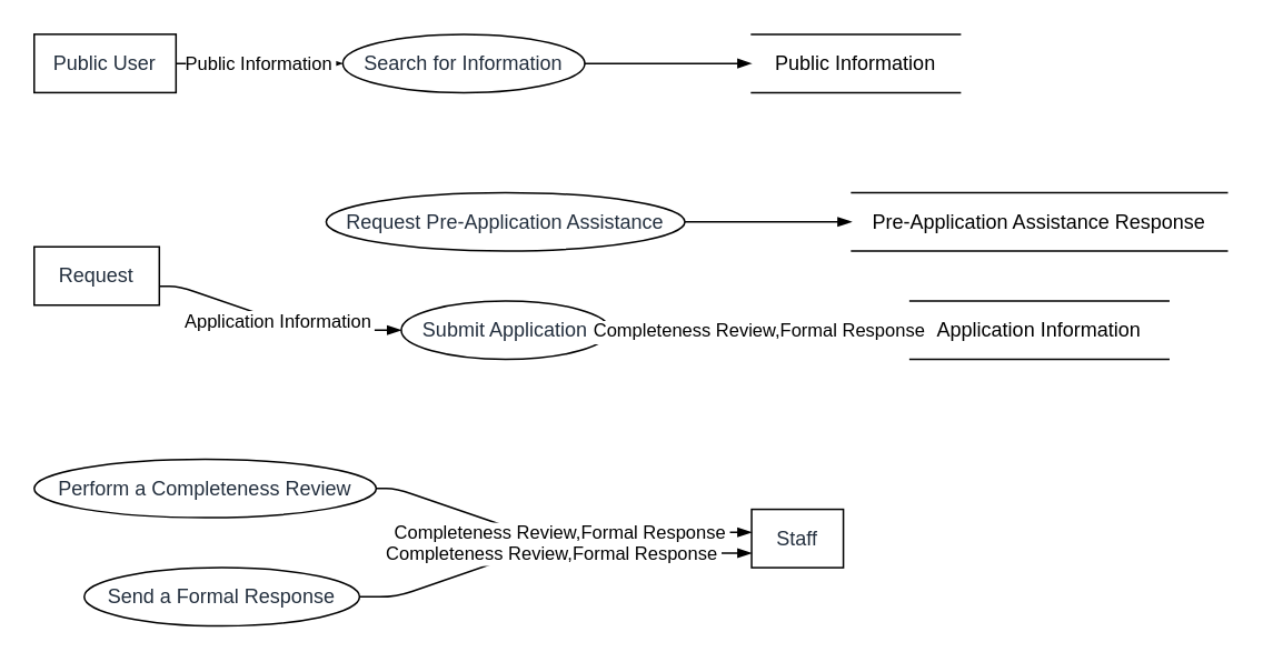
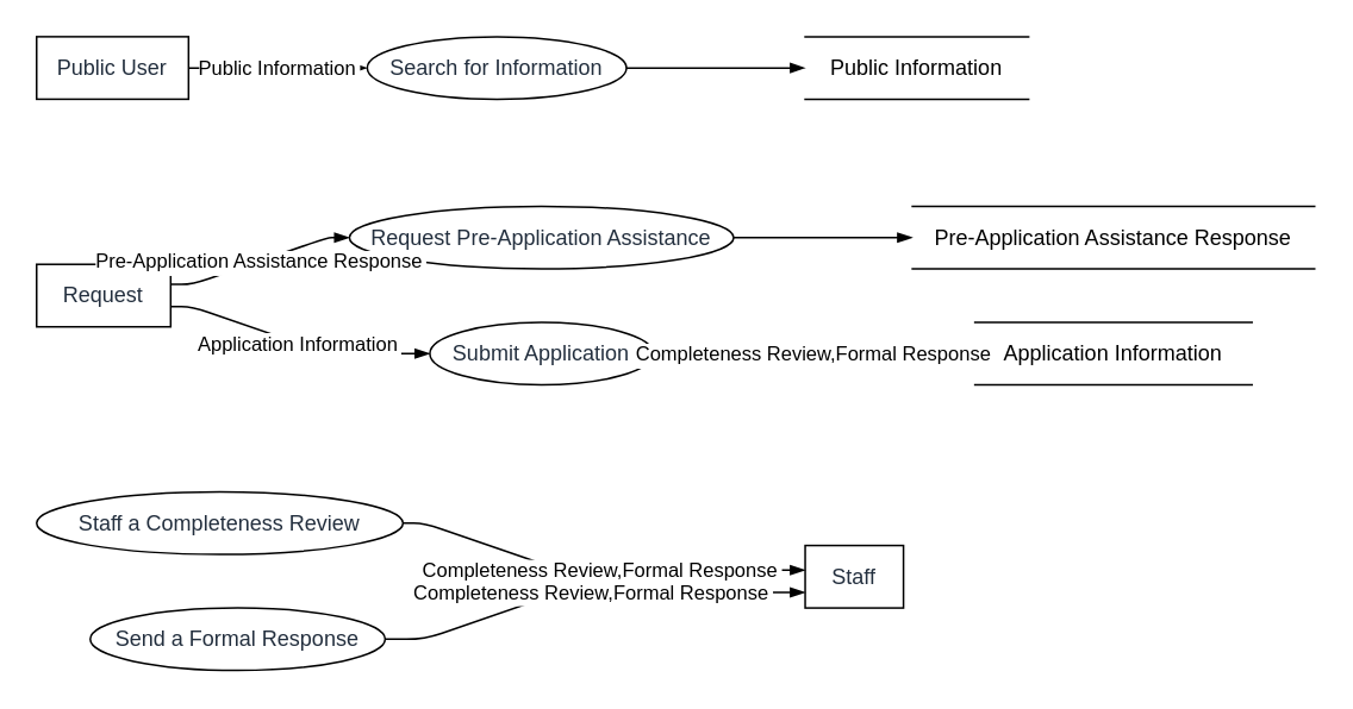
+ <mxCell id="14" value="Pre-Application Assistance Response" style="endArrow=blockThin;endFill=1;fontSize=11;orthogonal=1;noEdgeStyle=1;" edge="1" parent="1" source="3" target="5"><mxGeometry relative="1" as="geometry"><Array as="points"><mxPoint x="107" y="158.75" /><mxPoint x="183" y="132.5" /></Array></mxGeometry></mxCell>
- <mxCell id="7" value="Perform a Completeness Review" style="shape=ellipse;perimeter=ellipsePerimeter;whiteSpace=wrap;html=1;fillColor=#ffffff;strokeColor=#000000;align=center;verticalAlign=middle;fontColor=#232F3E;" vertex="1" parent="1"><mxGeometry y="275" width="205" height="35" as="geometry" x="20" /></mxCell>
+ <mxCell id="7" value="Staff a Completeness Review" style="shape=ellipse;perimeter=ellipsePerimeter;whiteSpace=wrap;html=1;fillColor=#ffffff;strokeColor=#000000;align=center;verticalAlign=middle;fontColor=#232F3E;" vertex="1" parent="1"><mxGeometry y="275" width="205" height="35" as="geometry" x="20" /></mxCell>
